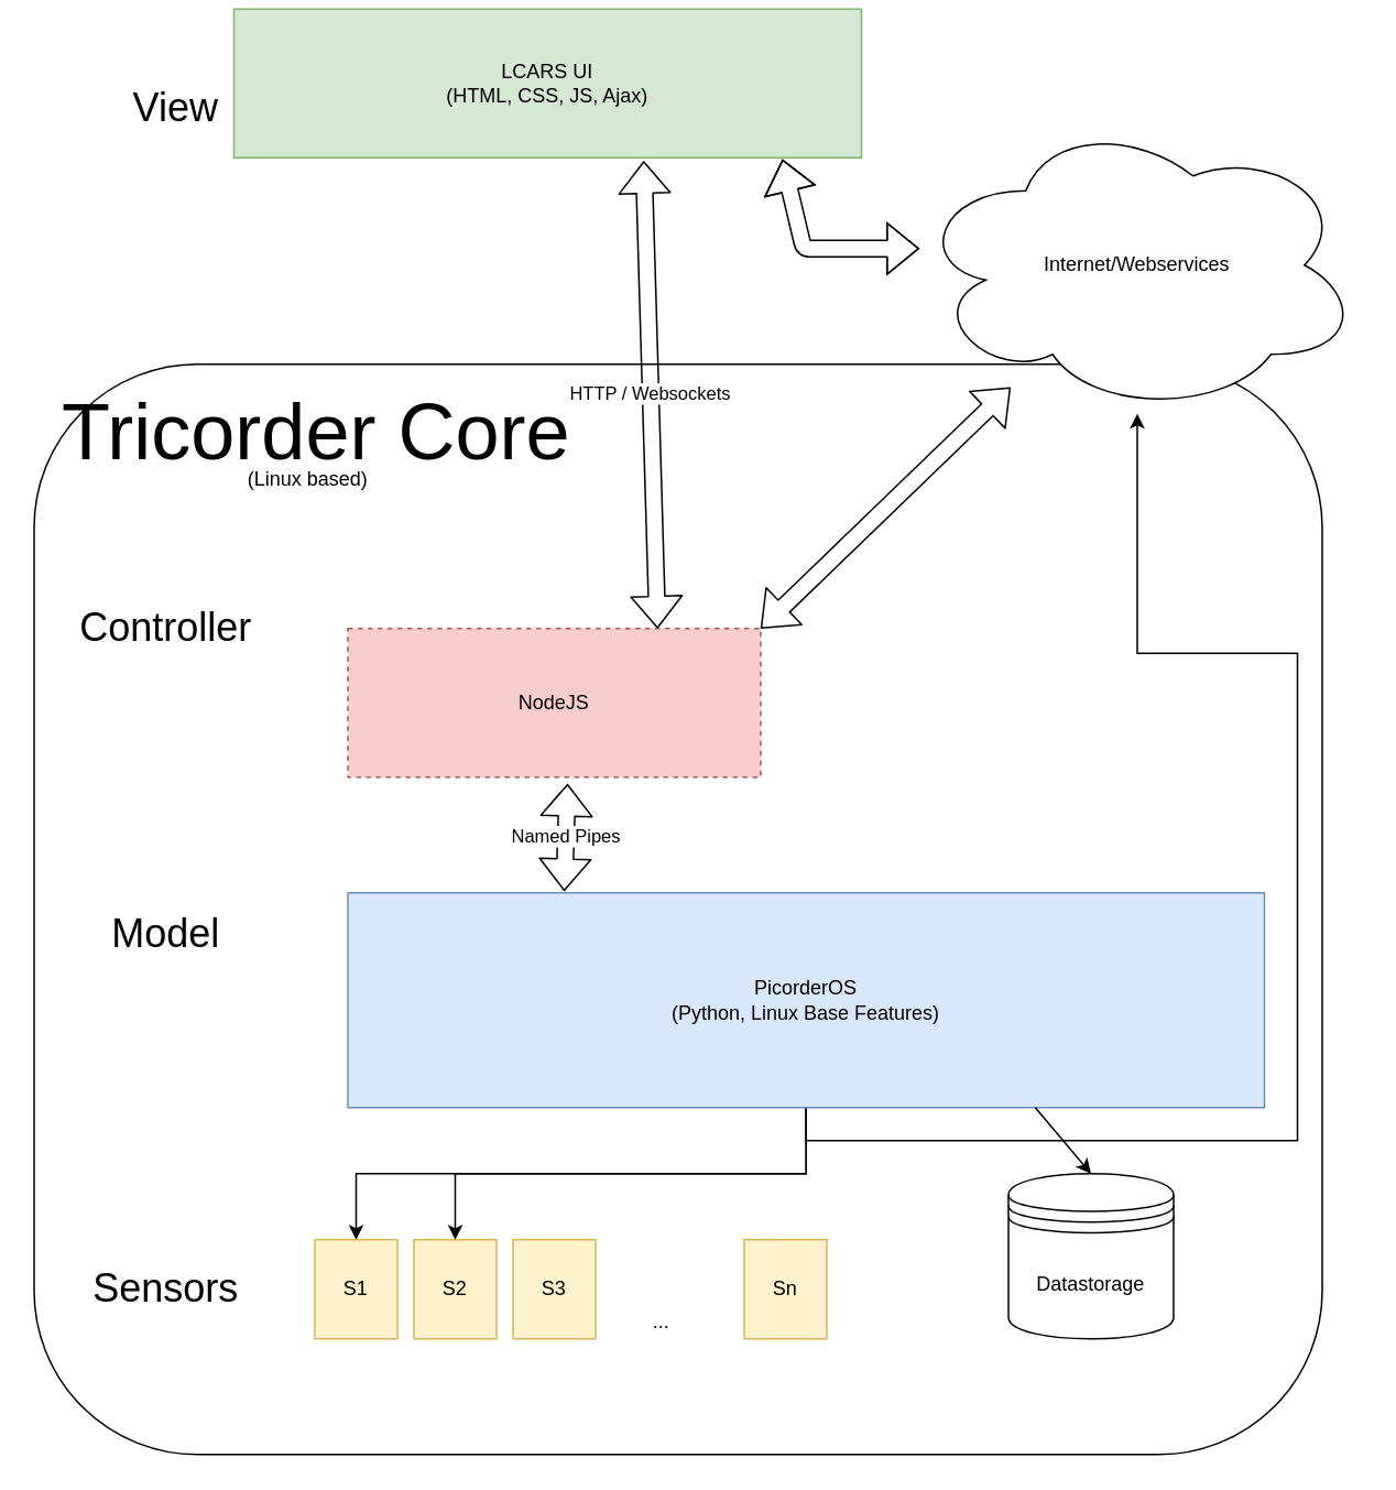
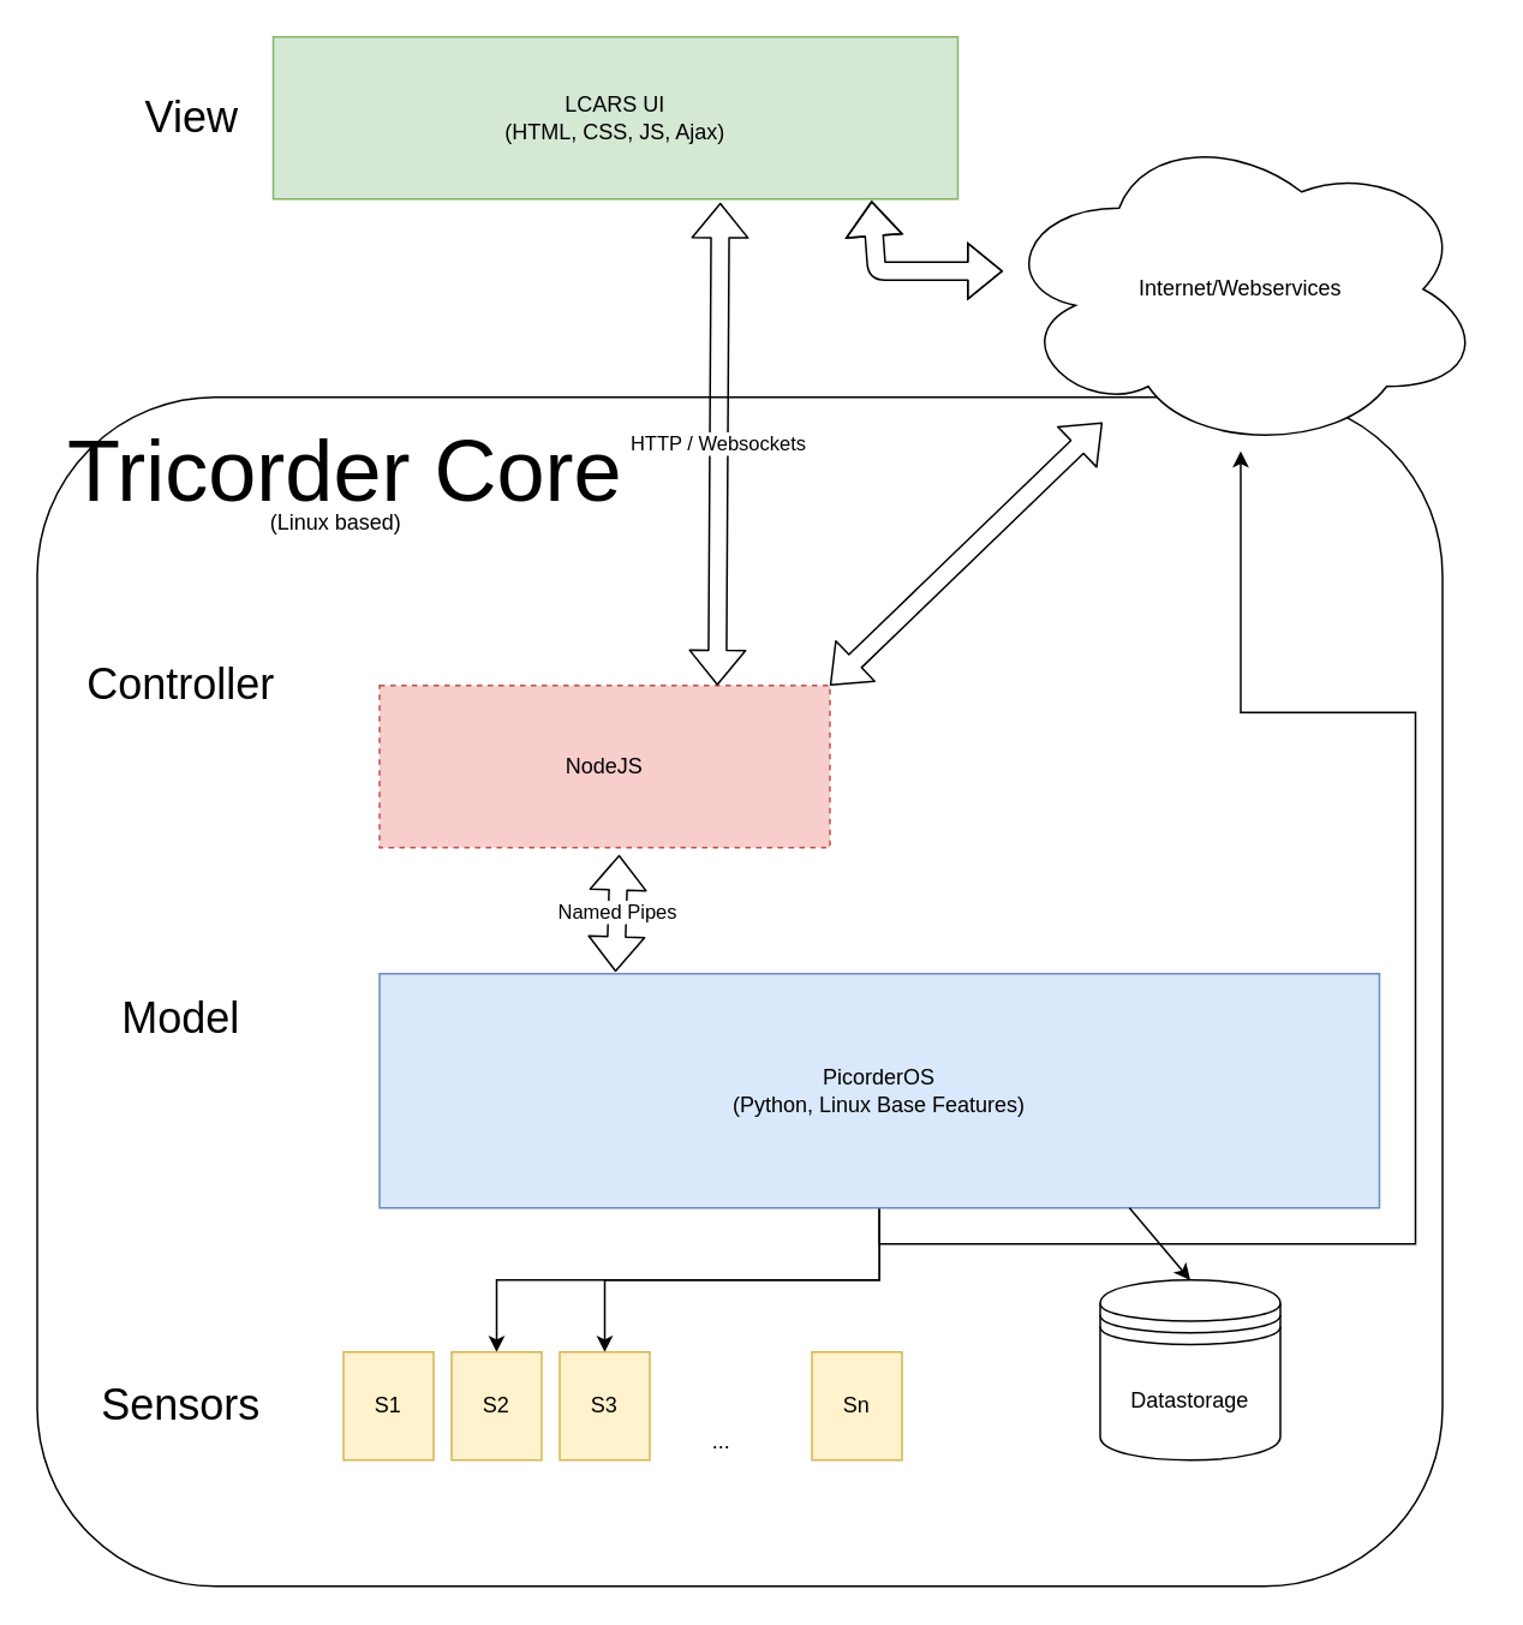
- <mxCell id="3" value="LCARS UI&lt;br&gt;(HTML, CSS, JS, Ajax)" style="rounded=0;whiteSpace=wrap;html=1;fillColor=#d5e8d4;strokeColor=#82b366;" vertex="1" parent="1"><mxGeometry x="141" y="5" width="380" height="90" as="geometry" /></mxCell>
+ <mxCell id="3" value="LCARS UI&lt;br&gt;(HTML, CSS, JS, Ajax)" style="rounded=0;whiteSpace=wrap;html=1;fillColor=#d5e8d4;strokeColor=#82b366;" vertex="1" parent="1"><mxGeometry x="151" y="20" width="380" height="90" as="geometry" /></mxCell>
- <mxCell id="7" style="edgeStyle=orthogonalEdgeStyle;rounded=0;orthogonalLoop=1;jettySize=auto;html=1;exitX=0.5;exitY=1;exitDx=0;exitDy=0;entryX=0.5;entryY=0;entryDx=0;entryDy=0;" edge="1" parent="1" source="10" target="12"><mxGeometry relative="1" as="geometry" /></mxCell>
+ <mxCell id="7" style="edgeStyle=orthogonalEdgeStyle;rounded=0;orthogonalLoop=1;jettySize=auto;html=1;exitX=0.5;exitY=1;exitDx=0;exitDy=0;" edge="1" parent="1" source="10" target="14"><mxGeometry relative="1" as="geometry" /></mxCell>
